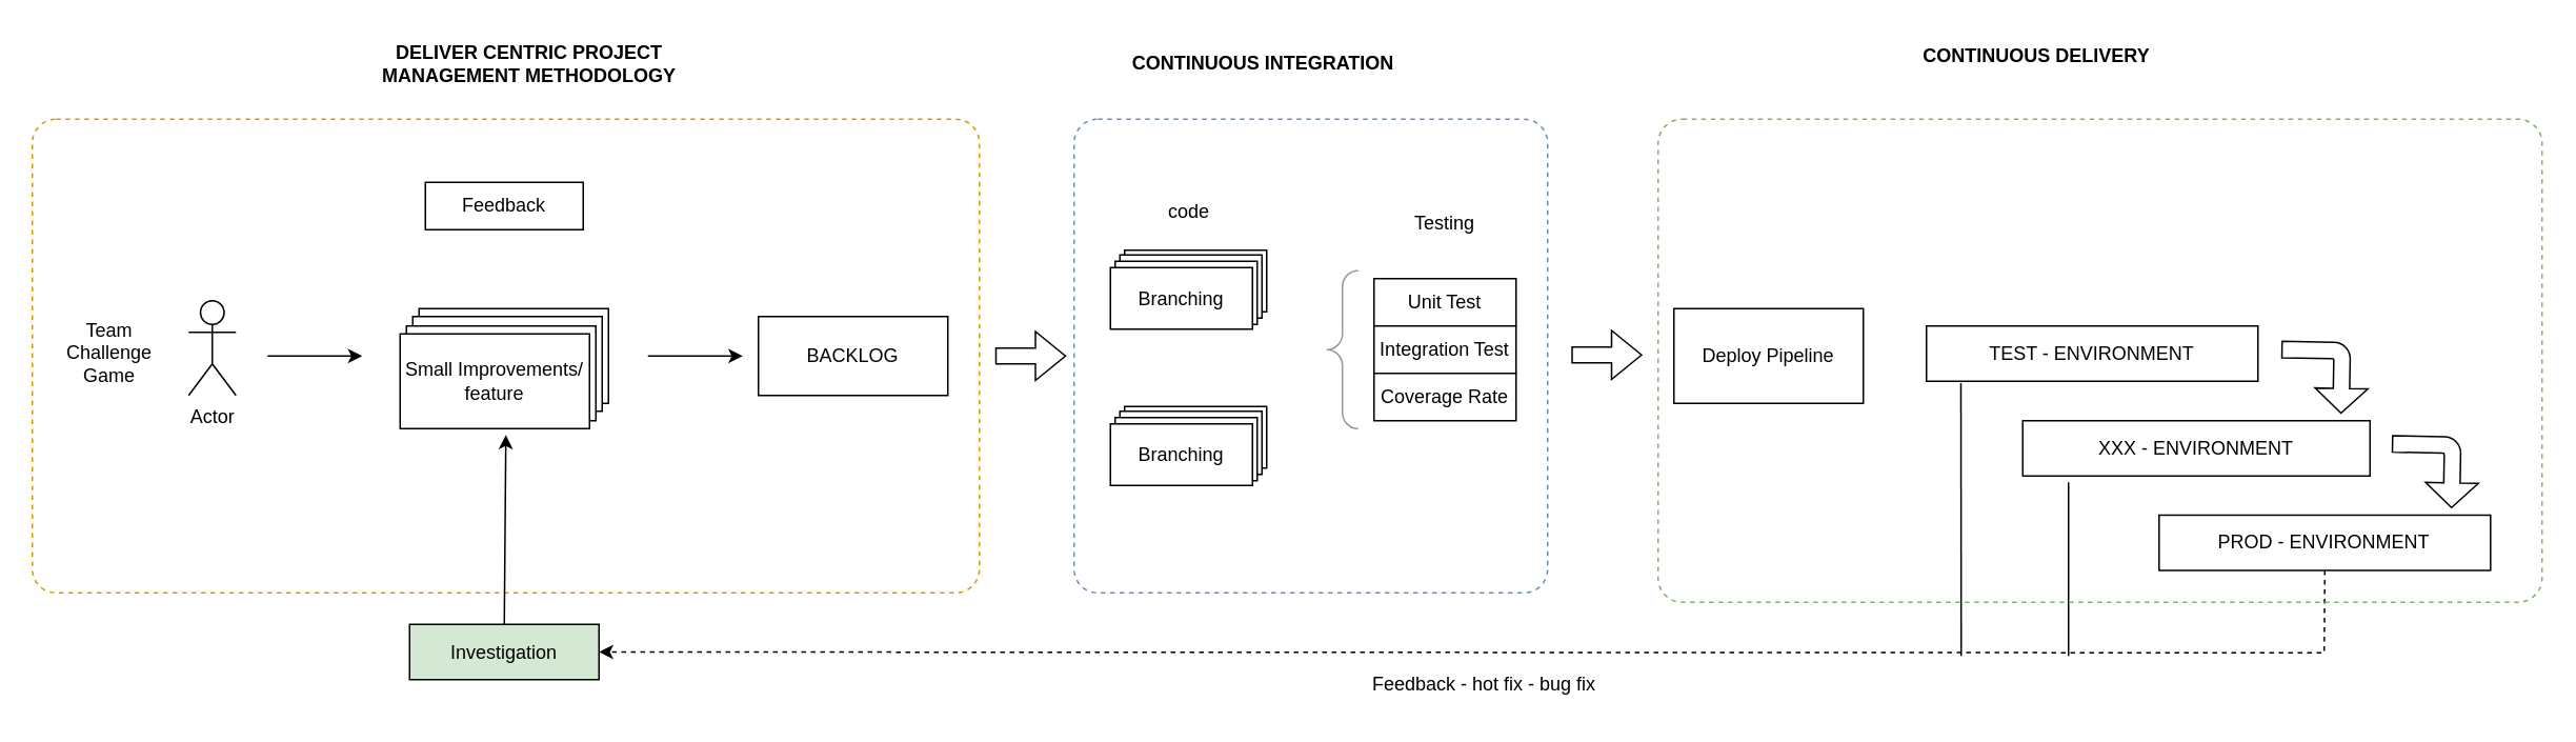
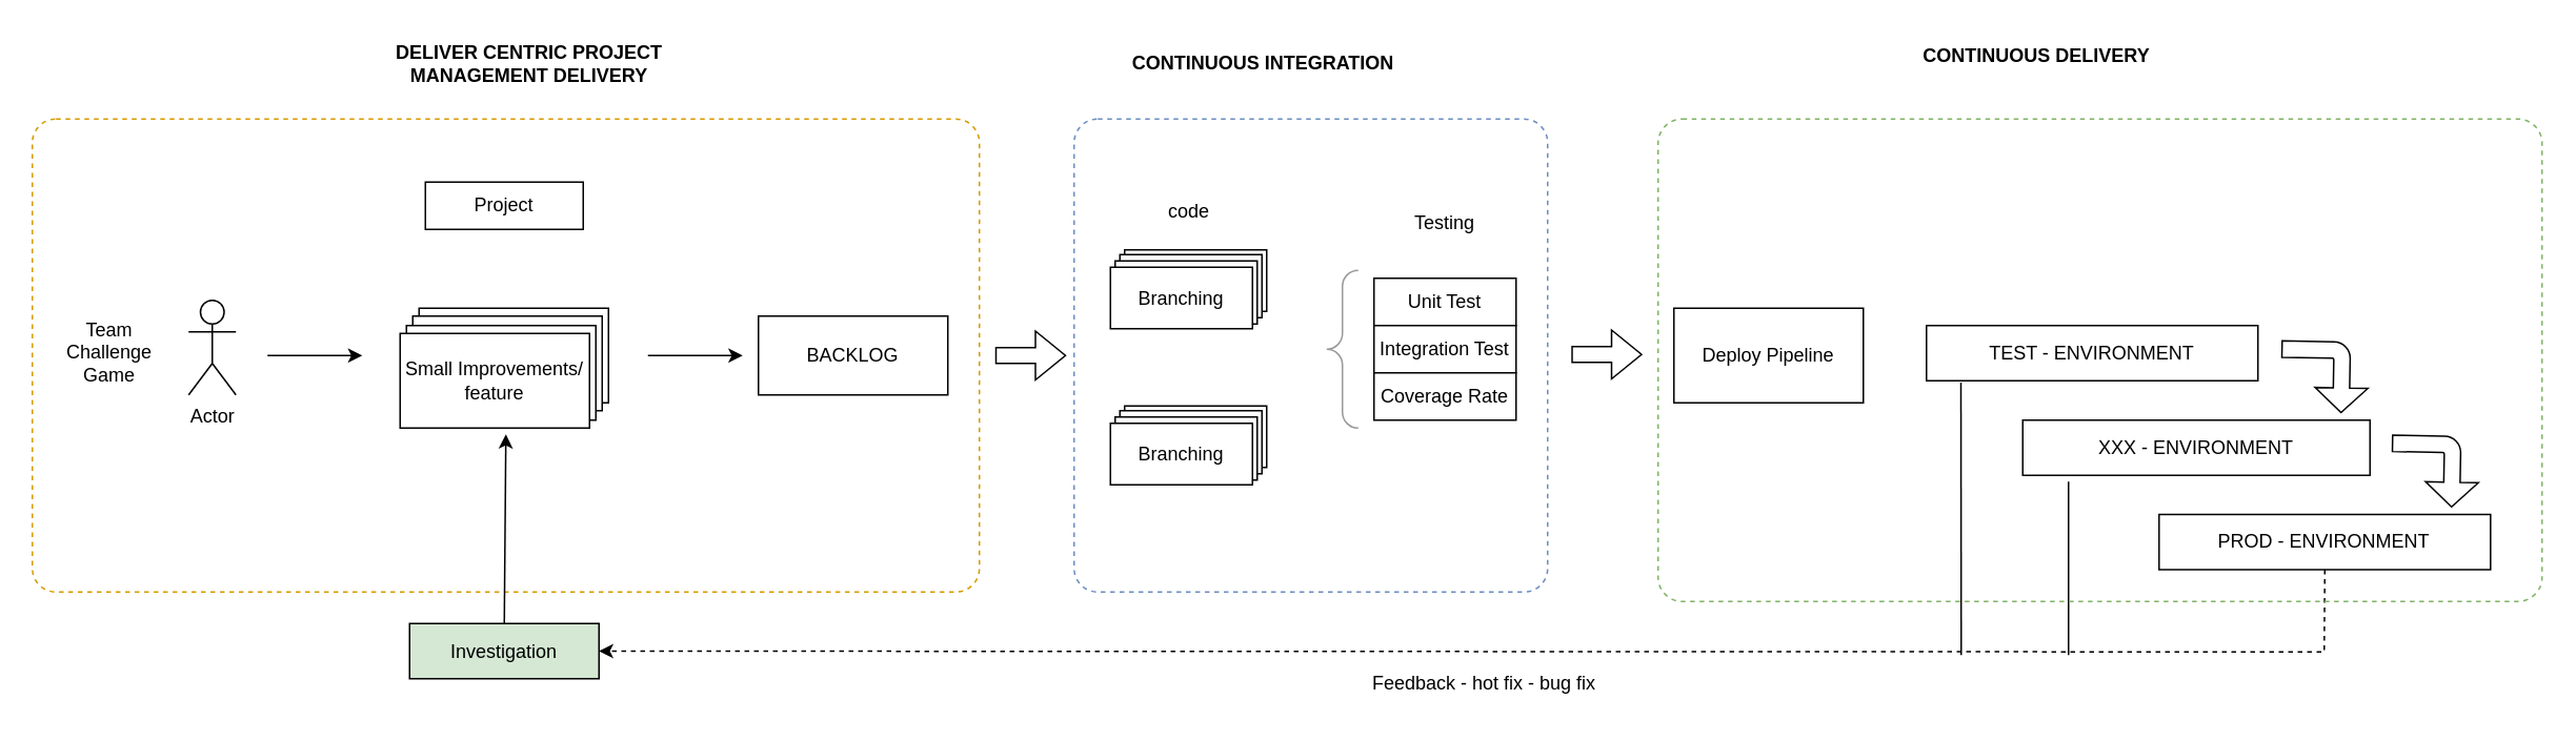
- <mxCell id="3" value="&lt;b&gt;DELIVER CENTRIC PROJECT MANAGEMENT METHODOLOGY&lt;/b&gt;" style="text;html=1;strokeColor=none;fillColor=none;align=center;verticalAlign=middle;whiteSpace=wrap;rounded=0;" vertex="1" parent="1"><mxGeometry x="210" y="25" width="250" height="30" as="geometry" /></mxCell>
+ <mxCell id="3" value="&lt;b&gt;DELIVER CENTRIC PROJECT MANAGEMENT DELIVERY&lt;/b&gt;" style="text;html=1;strokeColor=none;fillColor=none;align=center;verticalAlign=middle;whiteSpace=wrap;rounded=0;" vertex="1" parent="1"><mxGeometry x="210" y="25" width="250" height="30" as="geometry" /></mxCell>
- <mxCell id="6" value="Feedback" style="rounded=0;whiteSpace=wrap;html=1;" vertex="1" parent="1"><mxGeometry x="269" y="115" width="100" height="30" as="geometry" /></mxCell>
+ <mxCell id="6" value="Project" style="rounded=0;whiteSpace=wrap;html=1;" vertex="1" parent="1"><mxGeometry x="269" y="115" width="100" height="30" as="geometry" /></mxCell>
